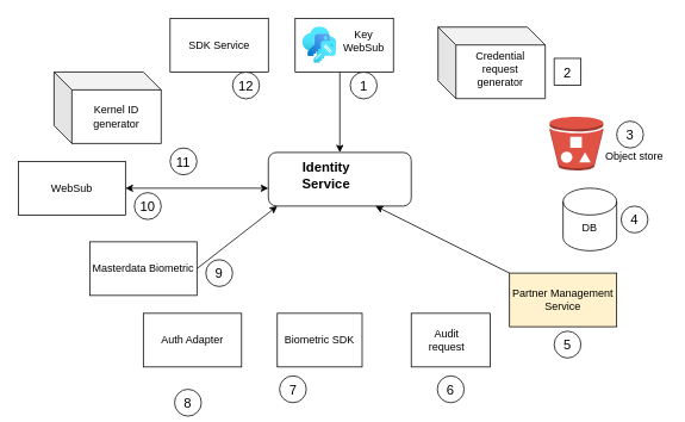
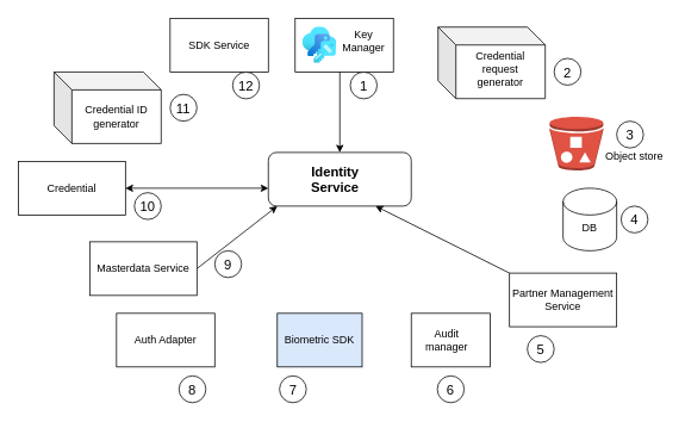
- <mxCell id="13" value="Key WebSub" style="text;html=1;strokeColor=none;fillColor=none;align=center;verticalAlign=middle;whiteSpace=wrap;rounded=0;" vertex="1" parent="1"><mxGeometry x="376.71" y="29.72" width="60" height="30" as="geometry" /></mxCell>
+ <mxCell id="13" value="Key Manager" style="text;html=1;strokeColor=none;fillColor=none;align=center;verticalAlign=middle;whiteSpace=wrap;rounded=0;" vertex="1" parent="1"><mxGeometry x="376.71" y="29.72" width="60" height="30" as="geometry" /></mxCell>
- <mxCell id="27" value="2" style="whiteSpace=wrap;html=1;aspect=fixed;fontSize=15;rounded=0;" vertex="1" parent="1"><mxGeometry x="620" y="64.72" width="30" height="30" as="geometry" /></mxCell>
+ <mxCell id="27" value="2" style="ellipse;whiteSpace=wrap;html=1;aspect=fixed;fontSize=15;" vertex="1" parent="1"><mxGeometry x="620" y="64.72" width="30" height="30" as="geometry" /></mxCell>
- <mxCell id="21" value="Kernel ID generator" style="shape=cube;whiteSpace=wrap;html=1;boundedLbl=1;backgroundOutline=1;darkOpacity=0.05;darkOpacity2=0.1;" vertex="1" parent="1"><mxGeometry x="60" y="80" width="120" height="80" as="geometry" /></mxCell>
+ <mxCell id="21" value="Credential ID generator" style="shape=cube;whiteSpace=wrap;html=1;boundedLbl=1;backgroundOutline=1;darkOpacity=0.05;darkOpacity2=0.1;" vertex="1" parent="1"><mxGeometry x="60" y="80" width="120" height="80" as="geometry" /></mxCell>
- <mxCell id="36" value="11" style="ellipse;whiteSpace=wrap;html=1;aspect=fixed;fontSize=15;" vertex="1" parent="1"><mxGeometry x="190" y="165" width="30" height="30" as="geometry" /></mxCell>
+ <mxCell id="36" value="11" style="ellipse;whiteSpace=wrap;html=1;aspect=fixed;fontSize=15;" vertex="1" parent="1"><mxGeometry x="190" y="105" width="30" height="30" as="geometry" /></mxCell>
- <mxCell id="3" value="&lt;b&gt;&lt;font style=&quot;font-size: 15px&quot;&gt;Identity Service&lt;/font&gt;&lt;/b&gt;" style="text;html=1;strokeColor=none;fillColor=none;align=center;verticalAlign=middle;whiteSpace=wrap;rounded=0;" vertex="1" parent="1"><mxGeometry x="320" y="180" width="90" height="30" as="geometry" /></mxCell>
+ <mxCell id="3" value="&lt;b&gt;&lt;font style=&quot;font-size: 15px&quot;&gt;Identity Service&lt;/font&gt;&lt;/b&gt;" style="text;html=1;strokeColor=none;fillColor=none;align=center;verticalAlign=middle;whiteSpace=wrap;rounded=0;" vertex="1" parent="1"><mxGeometry x="330" y="185" width="90" height="30" as="geometry" /></mxCell>
- <mxCell id="4" value="WebSub" style="rounded=0;whiteSpace=wrap;html=1;" vertex="1" parent="1"><mxGeometry x="20" y="180" width="120" height="60" as="geometry" /></mxCell>
+ <mxCell id="4" value="Credential" style="rounded=0;whiteSpace=wrap;html=1;" vertex="1" parent="1"><mxGeometry x="20" y="180" width="120" height="60" as="geometry" /></mxCell>
- <mxCell id="8" value="Masterdata Biometric" style="rounded=0;whiteSpace=wrap;html=1;" vertex="1" parent="1"><mxGeometry x="100" y="270" width="120" height="60" as="geometry" /></mxCell>
+ <mxCell id="8" value="Masterdata Service" style="rounded=0;whiteSpace=wrap;html=1;" vertex="1" parent="1"><mxGeometry x="100" y="270" width="120" height="60" as="geometry" /></mxCell>
- <mxCell id="35" value="9" style="ellipse;whiteSpace=wrap;html=1;aspect=fixed;fontSize=15;" vertex="1" parent="1"><mxGeometry x="230" y="290" width="30" height="30" as="geometry" /></mxCell>
+ <mxCell id="35" value="9" style="ellipse;whiteSpace=wrap;html=1;aspect=fixed;fontSize=15;" vertex="1" parent="1"><mxGeometry x="240" y="280" width="30" height="30" as="geometry" /></mxCell>
- <mxCell id="6" value="Partner Management Service" style="rounded=0;whiteSpace=wrap;html=1;fillColor=#fff2cc;" vertex="1" parent="1"><mxGeometry x="570" y="305" width="120" height="60" as="geometry" /></mxCell>
+ <mxCell id="6" value="Partner Management Service" style="rounded=0;whiteSpace=wrap;html=1;" vertex="1" parent="1"><mxGeometry x="570" y="305" width="120" height="60" as="geometry" /></mxCell>
- <mxCell id="9" value="Auth Adapter" style="rounded=0;whiteSpace=wrap;html=1;" vertex="1" parent="1"><mxGeometry x="160" y="350" width="110" height="60" as="geometry" /></mxCell>
+ <mxCell id="9" value="Auth Adapter" style="rounded=0;whiteSpace=wrap;html=1;" vertex="1" parent="1"><mxGeometry x="130" y="350" width="110" height="60" as="geometry" /></mxCell>
- <mxCell id="10" value="Biometric SDK" style="rounded=0;whiteSpace=wrap;html=1;" vertex="1" parent="1"><mxGeometry x="310" y="350" width="95" height="60" as="geometry" /></mxCell>
+ <mxCell id="10" value="Biometric SDK" style="rounded=0;whiteSpace=wrap;html=1;fillColor=#dae8fc;" vertex="1" parent="1"><mxGeometry x="310" y="350" width="95" height="60" as="geometry" /></mxCell>
- <mxCell id="20" value="Audit request" style="text;html=1;strokeColor=none;fillColor=none;align=center;verticalAlign=middle;whiteSpace=wrap;rounded=0;" vertex="1" parent="1"><mxGeometry x="470" y="365" width="60" height="30" as="geometry" /></mxCell>
+ <mxCell id="20" value="Audit manager" style="text;html=1;strokeColor=none;fillColor=none;align=center;verticalAlign=middle;whiteSpace=wrap;rounded=0;" vertex="1" parent="1"><mxGeometry x="470" y="365" width="60" height="30" as="geometry" /></mxCell>
- <mxCell id="30" value="5" style="ellipse;whiteSpace=wrap;html=1;aspect=fixed;fontSize=15;" vertex="1" parent="1"><mxGeometry x="620" y="370" width="30" height="30" as="geometry" /></mxCell>
+ <mxCell id="30" value="5" style="ellipse;whiteSpace=wrap;html=1;aspect=fixed;fontSize=15;" vertex="1" parent="1"><mxGeometry x="590" y="375" width="30" height="30" as="geometry" /></mxCell>
- <mxCell id="32" value="8" style="ellipse;whiteSpace=wrap;html=1;aspect=fixed;fontSize=15;" vertex="1" parent="1"><mxGeometry x="195" y="435" width="30" height="30" as="geometry" /></mxCell>
+ <mxCell id="32" value="8" style="ellipse;whiteSpace=wrap;html=1;aspect=fixed;fontSize=15;" vertex="1" parent="1"><mxGeometry x="200" y="420" width="30" height="30" as="geometry" /></mxCell>
